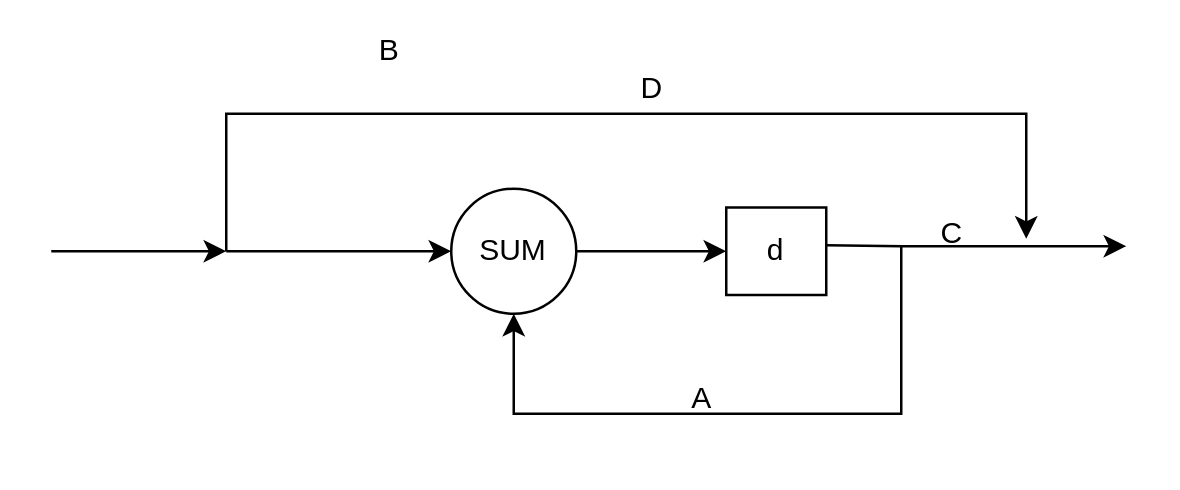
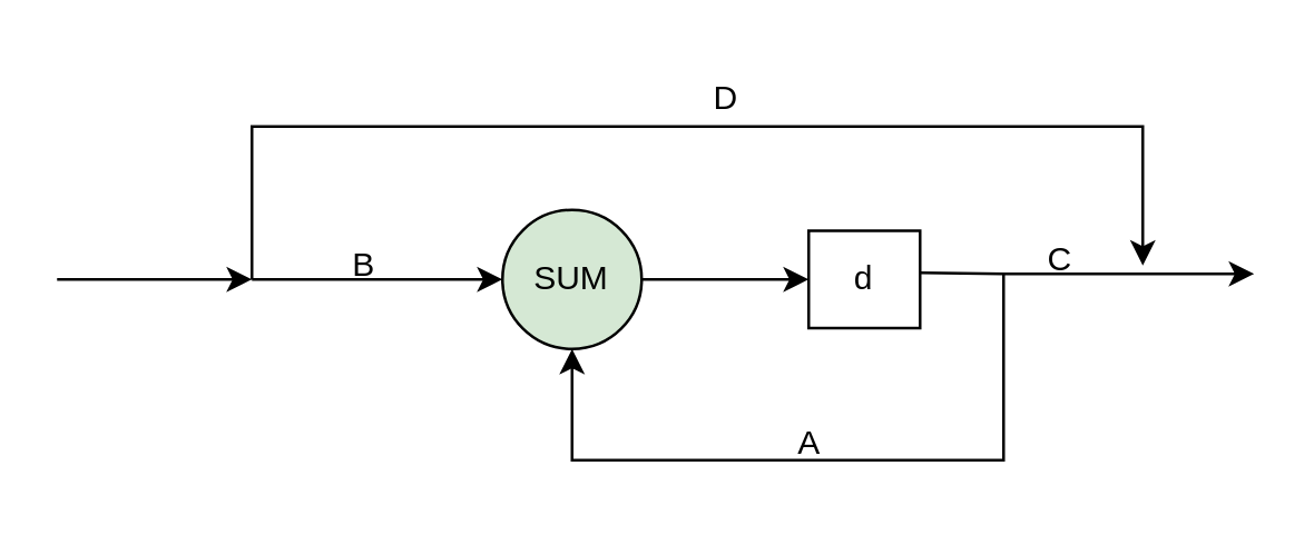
- <mxCell id="5" value="B" style="text;html=1;align=center;verticalAlign=middle;resizable=0;points=[];autosize=1;strokeColor=none;fillColor=none;" vertex="1" parent="1"><mxGeometry x="140" y="5" width="30" height="30" as="geometry" /></mxCell>
+ <mxCell id="5" value="B" style="text;html=1;align=center;verticalAlign=middle;resizable=0;points=[];autosize=1;strokeColor=none;fillColor=none;" vertex="1" parent="1"><mxGeometry x="115" y="80" width="30" height="30" as="geometry" /></mxCell>
- <mxCell id="2" value="SUM" style="ellipse;whiteSpace=wrap;html=1;aspect=fixed;" vertex="1" parent="1"><mxGeometry x="180" y="75" width="50" height="50" as="geometry" /></mxCell>
+ <mxCell id="2" value="SUM" style="ellipse;whiteSpace=wrap;html=1;aspect=fixed;fillColor=#d5e8d4;" vertex="1" parent="1"><mxGeometry x="180" y="75" width="50" height="50" as="geometry" /></mxCell>
- <mxCell id="10" value="A" style="text;html=1;align=center;verticalAlign=middle;resizable=0;points=[];autosize=1;strokeColor=none;fillColor=none;" vertex="1" parent="1"><mxGeometry x="265" y="144" width="30" height="30" as="geometry" /></mxCell>
+ <mxCell id="10" value="A" style="text;html=1;align=center;verticalAlign=middle;resizable=0;points=[];autosize=1;strokeColor=none;fillColor=none;" vertex="1" parent="1"><mxGeometry x="275" y="144" width="30" height="30" as="geometry" /></mxCell>
